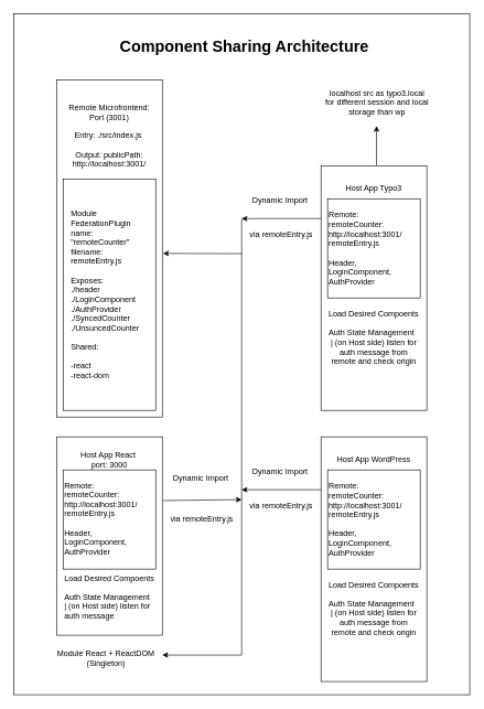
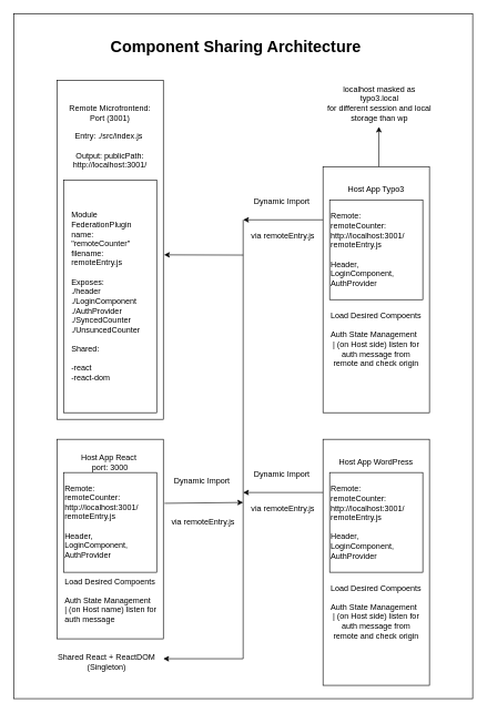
- <mxCell id="37" value="&lt;font style=&quot;font-size: 24px;&quot;&gt;&lt;b&gt;Component Sharing Architecture&amp;nbsp;&lt;/b&gt;&lt;/font&gt;" style="text;html=1;align=center;verticalAlign=middle;whiteSpace=wrap;rounded=0;" vertex="1" parent="1"><mxGeometry x="165" y="40" width="415" height="60" as="geometry" /></mxCell>
+ <mxCell id="37" value="&lt;font style=&quot;font-size: 24px;&quot;&gt;&lt;b&gt;Component Sharing Architecture&amp;nbsp;&lt;/b&gt;&lt;/font&gt;" style="text;html=1;align=center;verticalAlign=middle;whiteSpace=wrap;rounded=0;" vertex="1" parent="1"><mxGeometry x="150" y="40" width="415" height="60" as="geometry" /></mxCell>
- <mxCell id="36" value="localhost src as typo3.local&lt;div&gt;for different session and local storage than wp&lt;/div&gt;" style="text;html=1;align=center;verticalAlign=middle;whiteSpace=wrap;rounded=0;" vertex="1" parent="1"><mxGeometry x="490" y="120" width="160" height="70" as="geometry" /></mxCell>
+ <mxCell id="36" value="localhost masked as typo3.local&lt;div&gt;for different session and local storage than wp&lt;/div&gt;" style="text;html=1;align=center;verticalAlign=middle;whiteSpace=wrap;rounded=0;" vertex="1" parent="1"><mxGeometry x="490" y="120" width="160" height="70" as="geometry" /></mxCell>
- <mxCell id="18" value="&lt;div&gt;Load Desired Compoents&lt;/div&gt;&lt;div&gt;&lt;br&gt;&lt;/div&gt;&lt;div&gt;&lt;div&gt;Auth State Management&amp;nbsp;&amp;nbsp;&lt;/div&gt;&lt;div&gt;| (on Host side) listen for auth message&lt;/div&gt;&lt;/div&gt;" style="text;html=1;align=left;verticalAlign=top;whiteSpace=wrap;rounded=0;" vertex="1" parent="1"><mxGeometry x="95" y="860" width="140" height="110" as="geometry" /></mxCell>
+ <mxCell id="18" value="&lt;div&gt;Load Desired Compoents&lt;/div&gt;&lt;div&gt;&lt;br&gt;&lt;/div&gt;&lt;div&gt;&lt;div&gt;Auth State Management&amp;nbsp;&amp;nbsp;&lt;/div&gt;&lt;div&gt;| (on Host name) listen for auth message&lt;/div&gt;&lt;/div&gt;" style="text;html=1;align=left;verticalAlign=top;whiteSpace=wrap;rounded=0;" vertex="1" parent="1"><mxGeometry x="95" y="860" width="140" height="110" as="geometry" /></mxCell>
- <mxCell id="13" value="Module React + ReactDOM (Singleton)" style="text;html=1;align=center;verticalAlign=middle;whiteSpace=wrap;rounded=0;" vertex="1" parent="1"><mxGeometry x="80" y="980" width="160" height="30" as="geometry" /></mxCell>
+ <mxCell id="13" value="Shared React + ReactDOM (Singleton)" style="text;html=1;align=center;verticalAlign=middle;whiteSpace=wrap;rounded=0;" vertex="1" parent="1"><mxGeometry x="80" y="980" width="160" height="30" as="geometry" /></mxCell>
